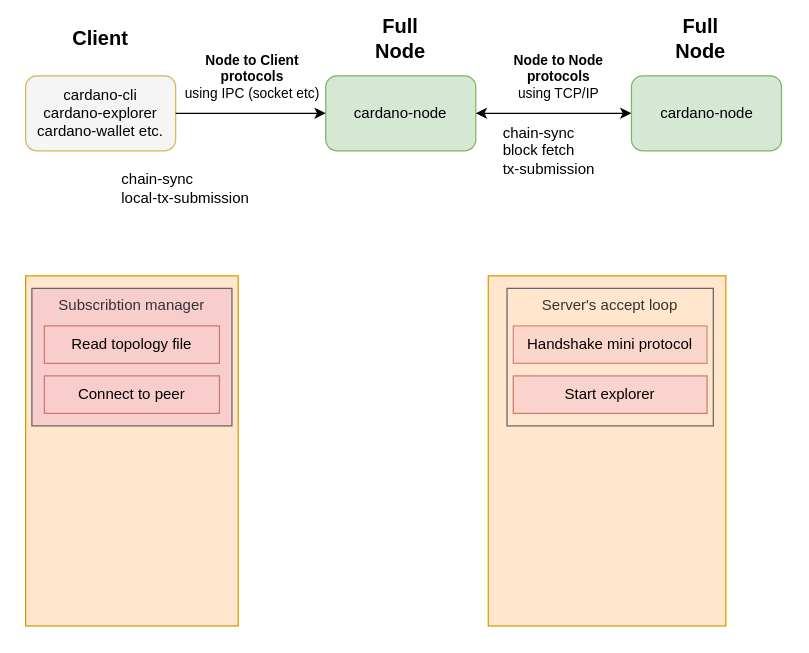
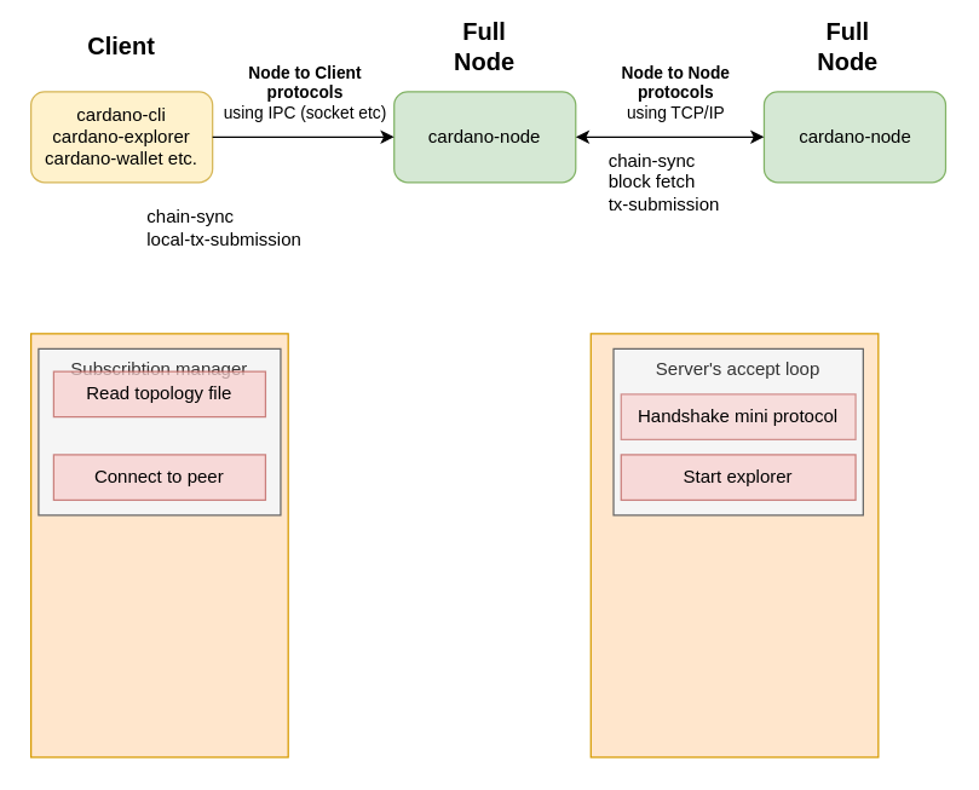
- <mxCell id="4" value="cardano-cli&lt;br&gt;cardano-explorer&lt;br&gt;&lt;span&gt;cardano-wallet etc.&lt;/span&gt;" style="rounded=1;whiteSpace=wrap;html=1;align=center;fillColor=#f5f5f5;strokeColor=#d6b656;" vertex="1" parent="1"><mxGeometry x="20" y="60" width="120" height="60" as="geometry" /></mxCell>
+ <mxCell id="4" value="cardano-cli&lt;br&gt;cardano-explorer&lt;br&gt;&lt;span&gt;cardano-wallet etc.&lt;/span&gt;" style="rounded=1;whiteSpace=wrap;html=1;align=center;fillColor=#fff2cc;strokeColor=#d6b656;" vertex="1" parent="1"><mxGeometry x="20" y="60" width="120" height="60" as="geometry" /></mxCell>
- <mxCell id="15" value="Subscribtion manager" style="rounded=0;whiteSpace=wrap;html=1;shadow=0;glass=0;comic=0;fontSize=12;align=center;fillColor=#f8cecc;strokeColor=#666666;fontColor=#333333;verticalAlign=top;" vertex="1" parent="1"><mxGeometry x="25" y="230" width="160" height="110" as="geometry" /></mxCell>
+ <mxCell id="15" value="Subscribtion manager" style="rounded=0;whiteSpace=wrap;html=1;shadow=0;glass=0;comic=0;fontSize=12;align=center;fillColor=#f5f5f5;strokeColor=#666666;fontColor=#333333;verticalAlign=top;" vertex="1" parent="1"><mxGeometry x="25" y="230" width="160" height="110" as="geometry" /></mxCell>
- <mxCell id="17" value="Server's accept loop" style="rounded=0;whiteSpace=wrap;html=1;shadow=0;glass=0;comic=0;fontSize=12;align=center;fillColor=#ffe6cc;strokeColor=#666666;fontColor=#333333;verticalAlign=top;" vertex="1" parent="1"><mxGeometry x="405" y="230" width="165" height="110" as="geometry" /></mxCell>
+ <mxCell id="17" value="Server's accept loop" style="rounded=0;whiteSpace=wrap;html=1;shadow=0;glass=0;comic=0;fontSize=12;align=center;fillColor=#f5f5f5;strokeColor=#666666;fontColor=#333333;verticalAlign=top;" vertex="1" parent="1"><mxGeometry x="405" y="230" width="165" height="110" as="geometry" /></mxCell>
- <mxCell id="20" value="Read topology file" style="rounded=0;whiteSpace=wrap;html=1;shadow=0;glass=0;comic=0;fontSize=12;opacity=70;align=center;fillColor=#f8cecc;strokeColor=#b85450;" vertex="1" parent="1"><mxGeometry x="35" y="260" width="140" height="30" as="geometry" /></mxCell>
+ <mxCell id="20" value="Read topology file" style="rounded=0;whiteSpace=wrap;html=1;shadow=0;glass=0;comic=0;fontSize=12;opacity=70;align=center;fillColor=#f8cecc;strokeColor=#b85450;" vertex="1" parent="1"><mxGeometry x="35" y="245" width="140" height="30" as="geometry" /></mxCell>
